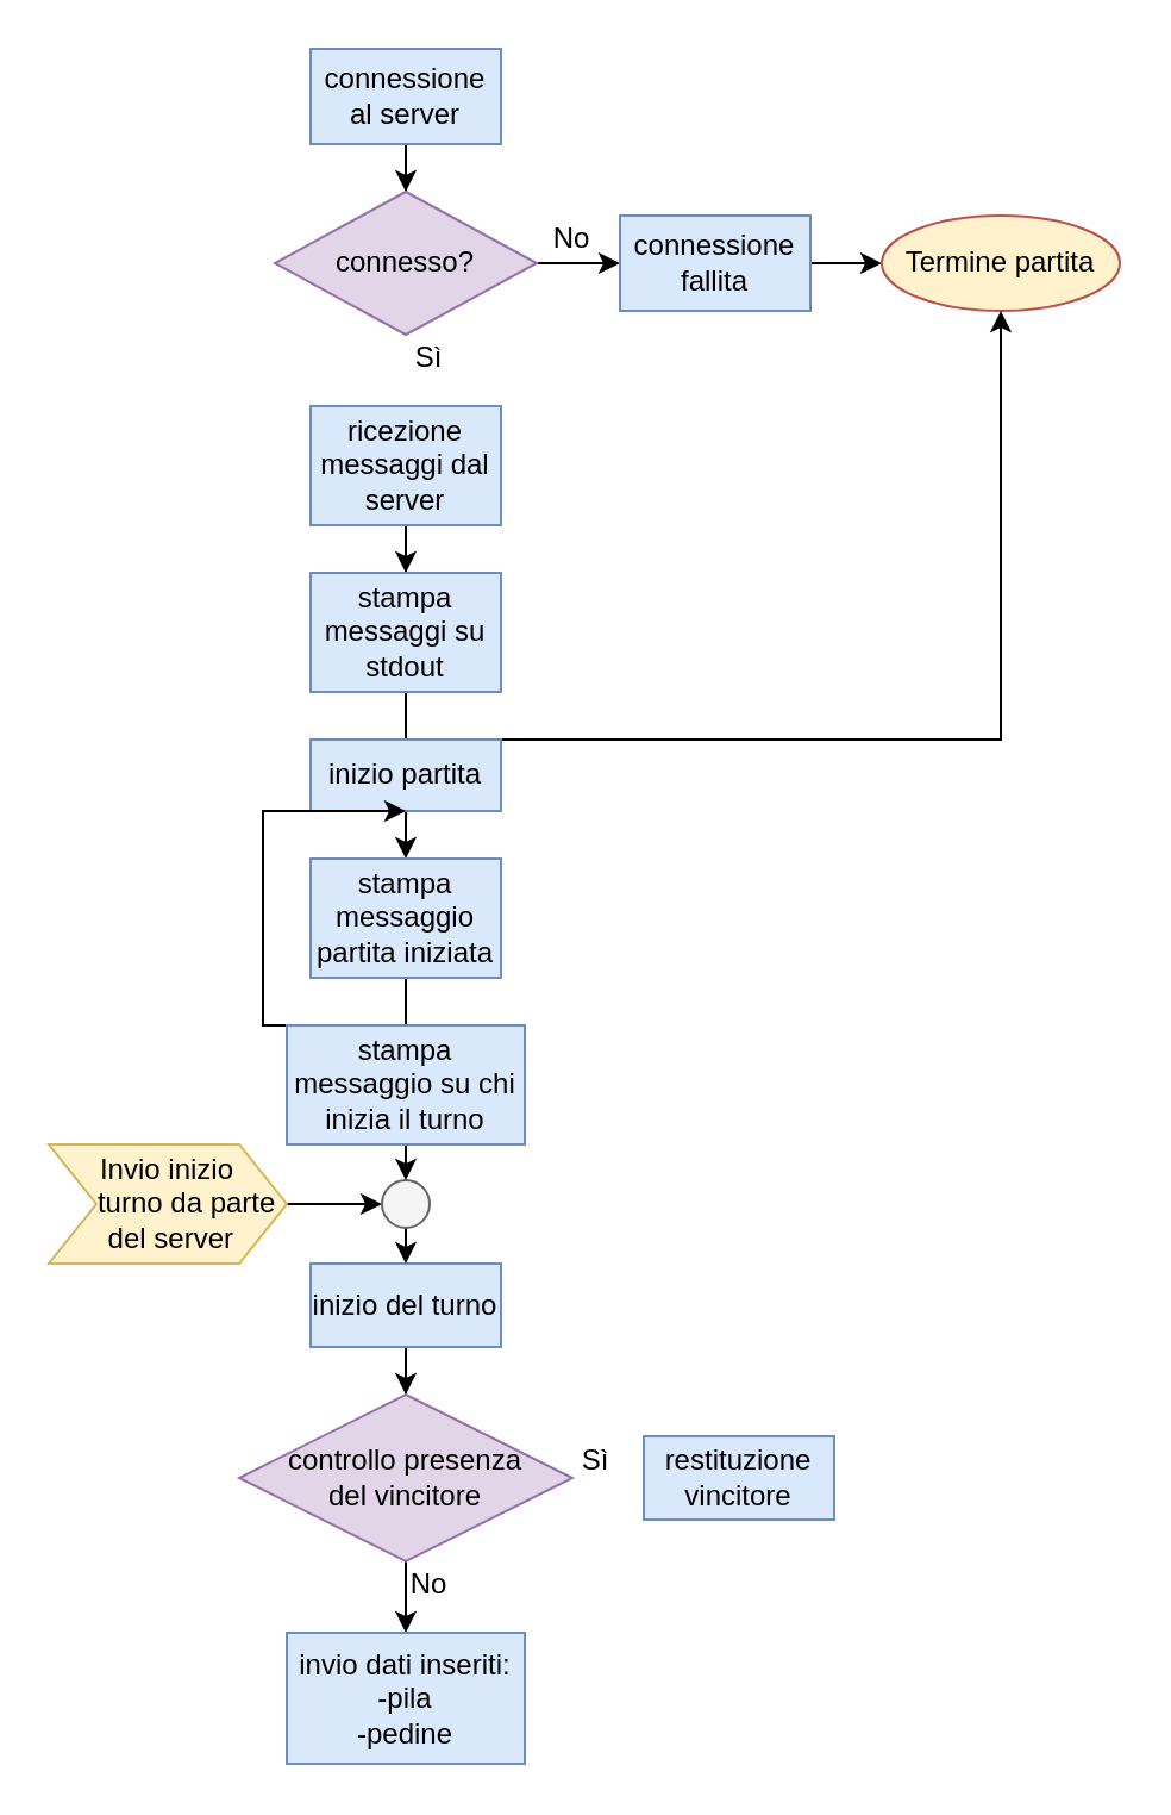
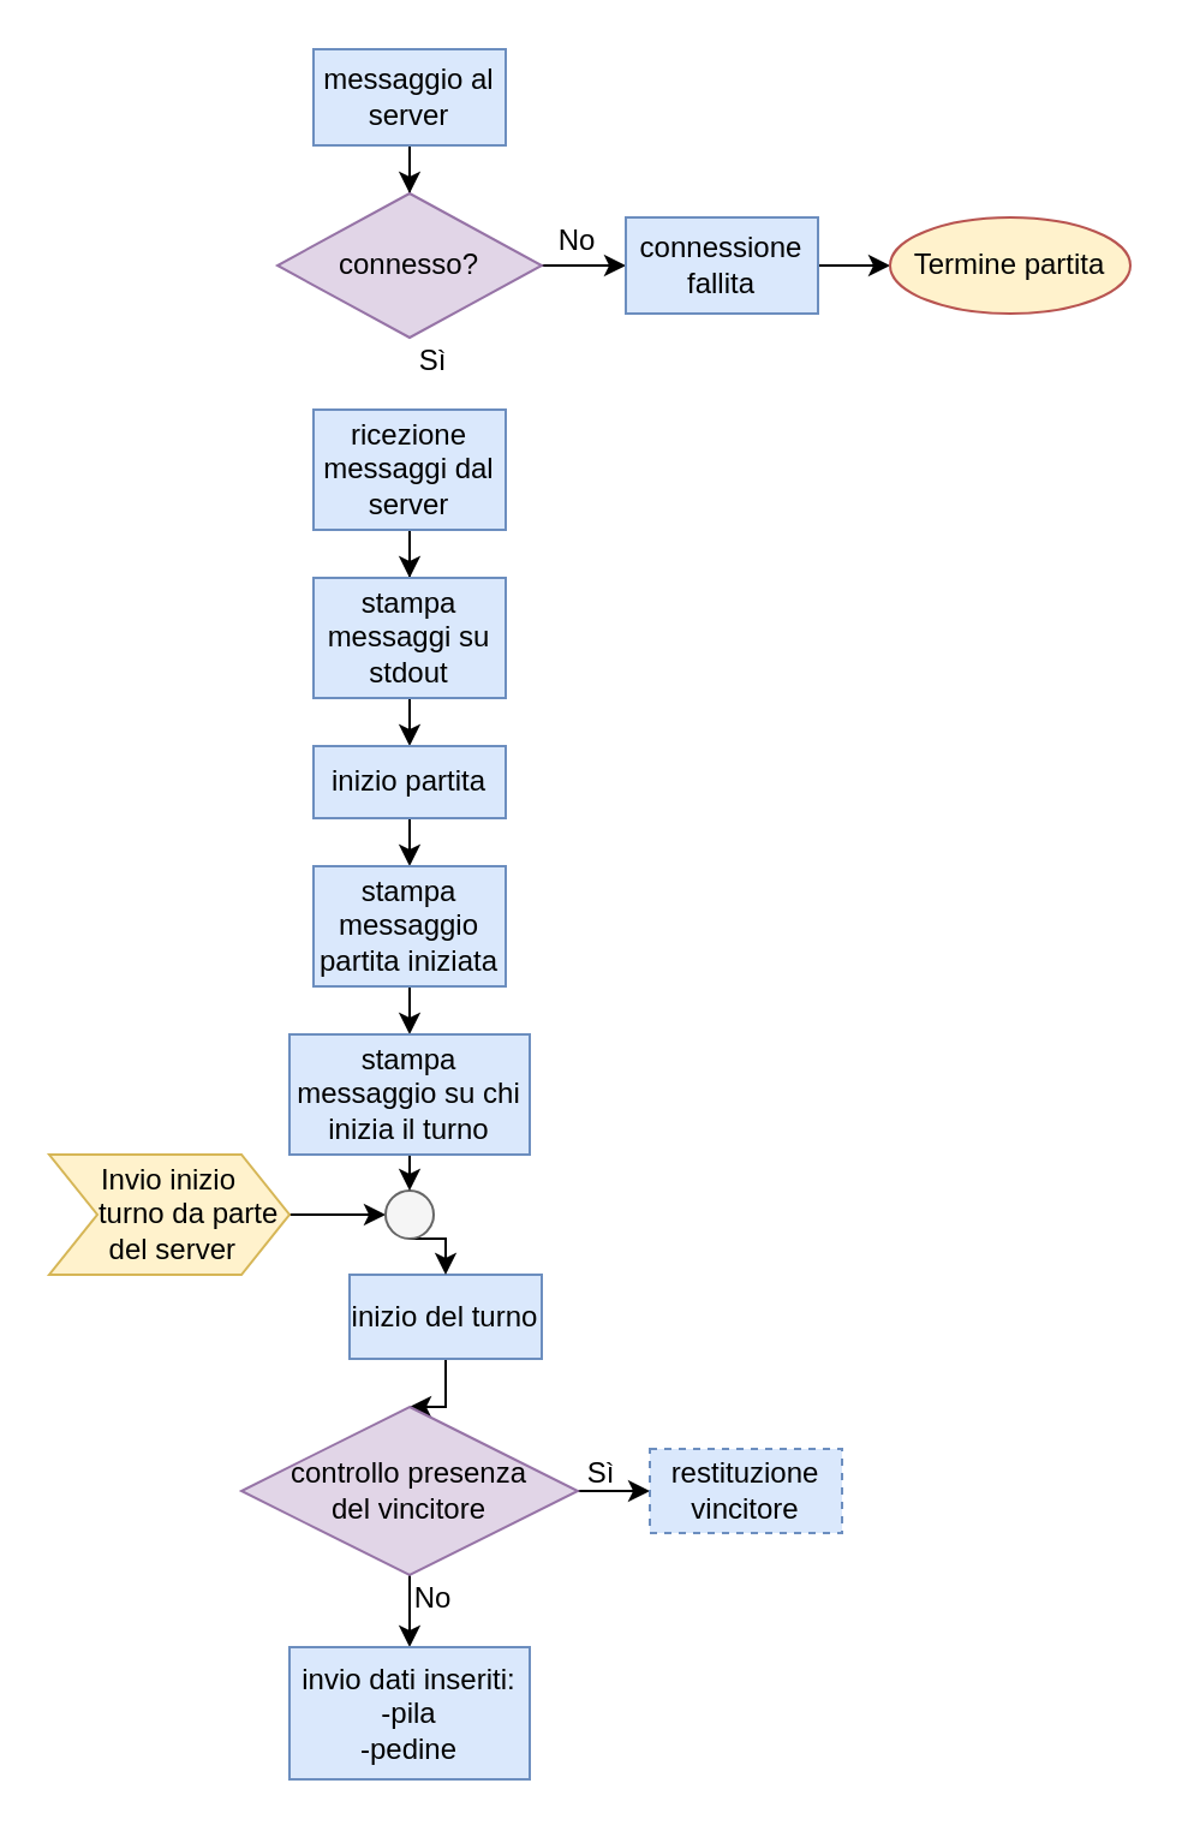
- <mxCell id="3" value="connessione al server" style="rounded=0;whiteSpace=wrap;html=1;fillColor=#dae8fc;strokeColor=#6c8ebf;" vertex="1" parent="1"><mxGeometry x="130" y="20" width="80" height="40" as="geometry" /></mxCell>
+ <mxCell id="3" value="messaggio al server" style="rounded=0;whiteSpace=wrap;html=1;fillColor=#dae8fc;strokeColor=#6c8ebf;" vertex="1" parent="1"><mxGeometry x="130" y="20" width="80" height="40" as="geometry" /></mxCell>
- <mxCell id="14" style="edgeStyle=orthogonalEdgeStyle;rounded=0;orthogonalLoop=1;jettySize=auto;html=1;exitX=0.5;exitY=1;exitDx=0;exitDy=0;" edge="1" parent="1" source="15" target="8"><mxGeometry relative="1" as="geometry" /></mxCell>
+ <mxCell id="14" style="edgeStyle=orthogonalEdgeStyle;rounded=0;orthogonalLoop=1;jettySize=auto;html=1;exitX=0.5;exitY=1;exitDx=0;exitDy=0;entryX=0.5;entryY=0;entryDx=0;entryDy=0;" edge="1" parent="1" source="15" target="27"><mxGeometry relative="1" as="geometry" /></mxCell>
- <mxCell id="28" style="edgeStyle=orthogonalEdgeStyle;rounded=0;orthogonalLoop=1;jettySize=auto;html=1;exitX=0.5;exitY=1;exitDx=0;exitDy=0;" edge="1" parent="1" source="29" target="27"><mxGeometry relative="1" as="geometry" /></mxCell>
+ <mxCell id="28" style="edgeStyle=orthogonalEdgeStyle;rounded=0;orthogonalLoop=1;jettySize=auto;html=1;exitX=0.5;exitY=1;exitDx=0;exitDy=0;entryX=0.5;entryY=0;entryDx=0;entryDy=0;" edge="1" parent="1" source="29" target="31"><mxGeometry relative="1" as="geometry" /></mxCell>
- <mxCell id="17" value="inizio del turno" style="rounded=0;whiteSpace=wrap;html=1;fillColor=#dae8fc;strokeColor=#6c8ebf;" vertex="1" parent="1"><mxGeometry x="130" y="530" width="80" height="35" as="geometry" /></mxCell>
+ <mxCell id="17" value="inizio del turno" style="rounded=0;whiteSpace=wrap;html=1;fillColor=#dae8fc;strokeColor=#6c8ebf;" vertex="1" parent="1"><mxGeometry x="145" y="530" width="80" height="35" as="geometry" /></mxCell>
+ <mxCell id="22" style="edgeStyle=orthogonalEdgeStyle;rounded=0;orthogonalLoop=1;jettySize=auto;html=1;exitX=1;exitY=0.5;exitDx=0;exitDy=0;" edge="1" parent="1" source="24" target="25"><mxGeometry relative="1" as="geometry" /></mxCell>
- <mxCell id="25" value="restituzione vincitore" style="rounded=0;whiteSpace=wrap;html=1;fillColor=#dae8fc;strokeColor=#6c8ebf;" vertex="1" parent="1"><mxGeometry x="270" y="602.5" width="80" height="35" as="geometry" /></mxCell>
+ <mxCell id="25" value="restituzione vincitore" style="rounded=0;whiteSpace=wrap;html=1;fillColor=#dae8fc;strokeColor=#6c8ebf;dashed=1;" vertex="1" parent="1"><mxGeometry x="270" y="602.5" width="80" height="35" as="geometry" /></mxCell>
